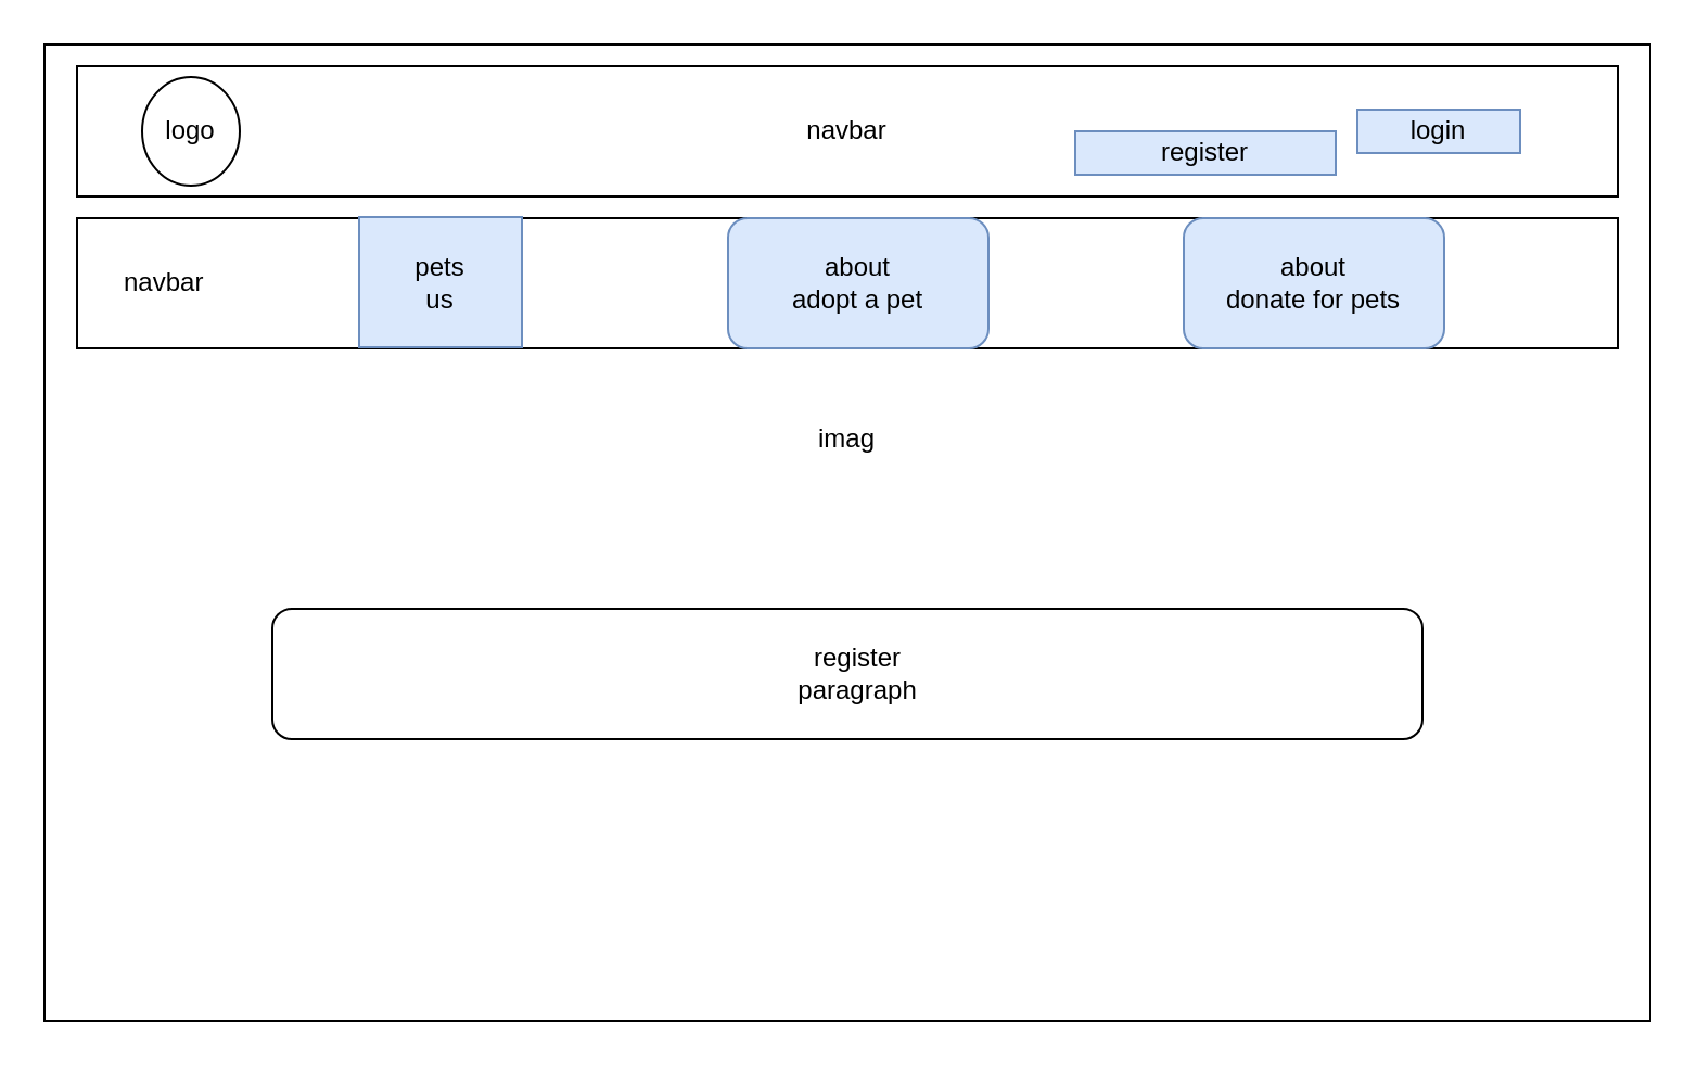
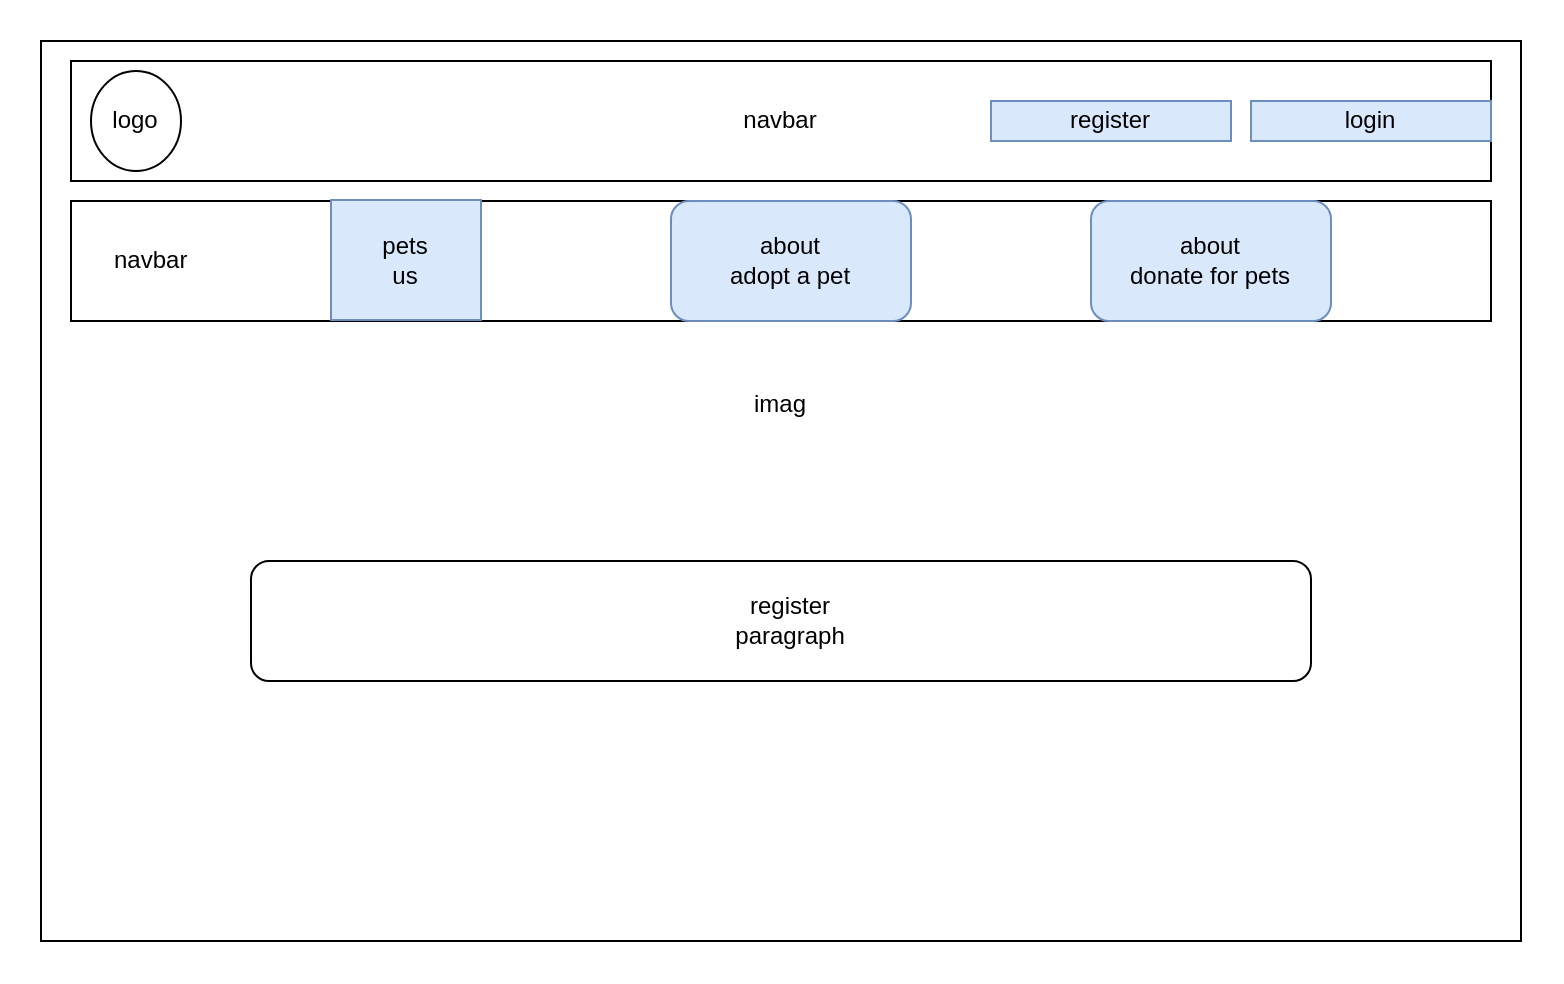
- <mxCell id="4" value="logo" style="ellipse;whiteSpace=wrap;html=1;" vertex="1" parent="1"><mxGeometry x="65" y="35" width="45" height="50" as="geometry" /></mxCell>
+ <mxCell id="4" value="logo" style="ellipse;whiteSpace=wrap;html=1;" vertex="1" parent="1"><mxGeometry x="45" y="35" width="45" height="50" as="geometry" /></mxCell>
- <mxCell id="6" value="login" style="rounded=0;whiteSpace=wrap;html=1;fillColor=#dae8fc;strokeColor=#6c8ebf;" vertex="1" parent="1"><mxGeometry x="625" y="50" width="75" height="20" as="geometry" /></mxCell>
+ <mxCell id="6" value="login" style="rounded=0;whiteSpace=wrap;html=1;fillColor=#dae8fc;strokeColor=#6c8ebf;" vertex="1" parent="1"><mxGeometry x="625" y="50" width="120" height="20" as="geometry" /></mxCell>
- <mxCell id="5" value="register" style="rounded=0;whiteSpace=wrap;html=1;fillColor=#dae8fc;strokeColor=#6c8ebf;" vertex="1" parent="1"><mxGeometry x="495" y="60" width="120" height="20" as="geometry" /></mxCell>
+ <mxCell id="5" value="register" style="rounded=0;whiteSpace=wrap;html=1;fillColor=#dae8fc;strokeColor=#6c8ebf;" vertex="1" parent="1"><mxGeometry x="495" y="50" width="120" height="20" as="geometry" /></mxCell>
